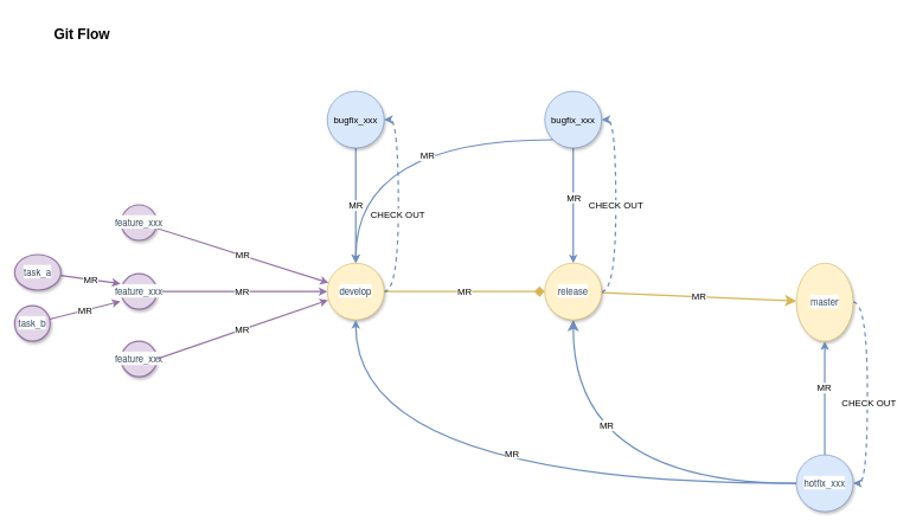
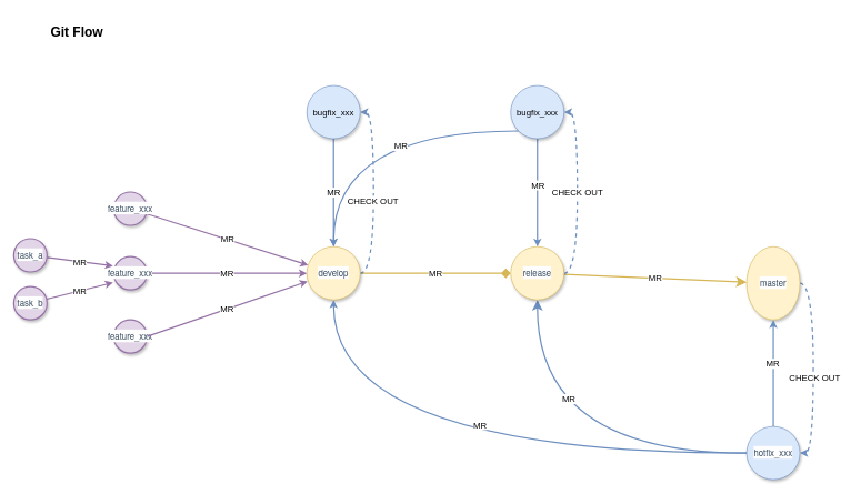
- <mxCell id="31" value="&lt;span style=&quot;color: rgb(52 , 73 , 94) ; font-family: &amp;#34;source sans pro&amp;#34; , &amp;#34;helvetica neue&amp;#34; , &amp;#34;arial&amp;#34; , sans-serif ; font-size: 13px ; text-align: left ; background-color: rgb(254 , 254 , 254)&quot;&gt;task_a&lt;/span&gt;" style="ellipse;whiteSpace=wrap;html=1;rounded=0;shadow=1;strokeColor=#9673a6;strokeWidth=2;fontSize=13;align=center;fillColor=#e1d5e7;" vertex="1" parent="1"><mxGeometry x="20" y="350" width="65" height="50" as="geometry" /></mxCell>
+ <mxCell id="31" value="&lt;span style=&quot;color: rgb(52 , 73 , 94) ; font-family: &amp;#34;source sans pro&amp;#34; , &amp;#34;helvetica neue&amp;#34; , &amp;#34;arial&amp;#34; , sans-serif ; font-size: 13px ; text-align: left ; background-color: rgb(254 , 254 , 254)&quot;&gt;task_a&lt;/span&gt;" style="ellipse;whiteSpace=wrap;html=1;rounded=0;shadow=1;strokeColor=#9673a6;strokeWidth=2;fontSize=13;align=center;fillColor=#e1d5e7;" vertex="1" parent="1"><mxGeometry x="20" y="350" width="50" height="50" as="geometry" /></mxCell>
